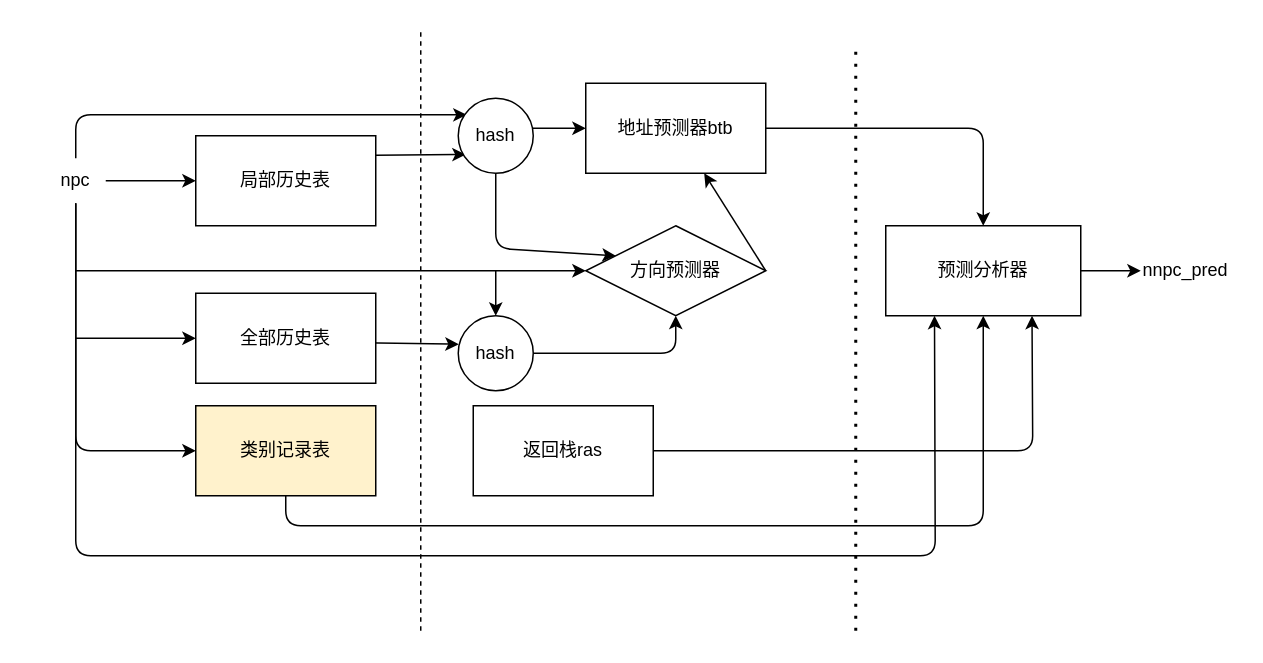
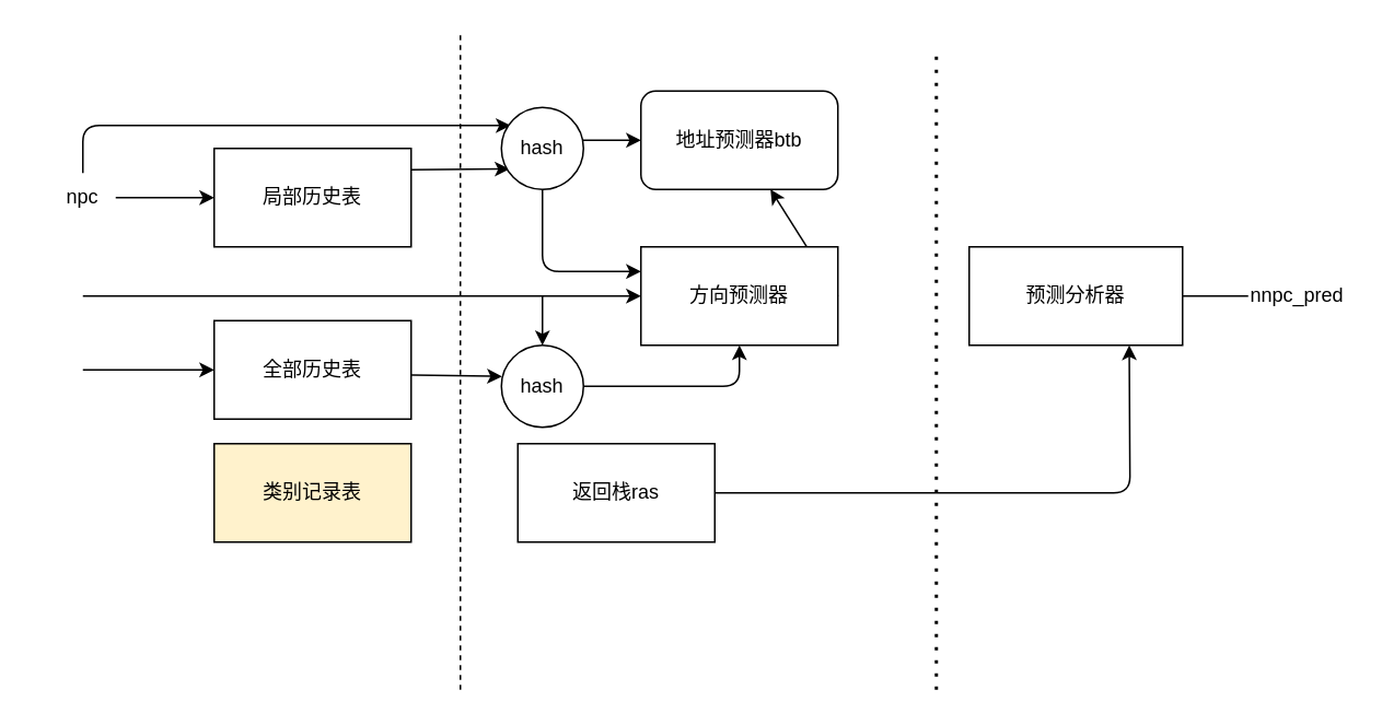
- <mxCell id="5" value="地址预测器btb" style="rounded=0;whiteSpace=wrap;html=1;" parent="1" vertex="1"><mxGeometry x="390" y="55" width="120" height="60" as="geometry" /></mxCell>
+ <mxCell id="5" value="地址预测器btb" style="whiteSpace=wrap;html=1;rounded=1;" parent="1" vertex="1"><mxGeometry x="390" y="55" width="120" height="60" as="geometry" /></mxCell>
- <mxCell id="4" style="edgeStyle=none;html=1;exitX=1;exitY=0.5;exitDx=0;exitDy=0;entryX=0.5;entryY=0;entryDx=0;entryDy=0;" parent="1" source="5" target="21" edge="1"><mxGeometry relative="1" as="geometry"><Array as="points"><mxPoint x="655" y="85" /></Array></mxGeometry></mxCell>
- <mxCell id="7" value="方向预测器" style="rhombus;whiteSpace=wrap;html=1;" parent="1" vertex="1"><mxGeometry x="390" y="150" width="120" height="60" as="geometry" /></mxCell>
+ <mxCell id="7" value="方向预测器" style="rounded=0;whiteSpace=wrap;html=1;" parent="1" vertex="1"><mxGeometry x="390" y="150" width="120" height="60" as="geometry" /></mxCell>
- <mxCell id="20" style="edgeStyle=none;html=1;entryX=0;entryY=0.5;entryDx=0;entryDy=0;" parent="1" source="21" target="19" edge="1"><mxGeometry relative="1" as="geometry"><mxPoint x="687.5" y="95" as="sourcePoint" /></mxGeometry></mxCell>
+ <mxCell id="20" style="edgeStyle=none;html=1;entryX=0;entryY=0.5;entryDx=0;entryDy=0;endArrow=none;" parent="1" source="21" target="19" edge="1"><mxGeometry relative="1" as="geometry"><mxPoint x="687.5" y="95" as="sourcePoint" /></mxGeometry></mxCell>
- <mxCell id="13" style="edgeStyle=none;html=1;exitX=0.5;exitY=1;exitDx=0;exitDy=0;entryX=0;entryY=0.5;entryDx=0;entryDy=0;" parent="1" source="16" target="11" edge="1"><mxGeometry relative="1" as="geometry"><Array as="points"><mxPoint x="50" y="300" /></Array></mxGeometry></mxCell>
- <mxCell id="10" style="edgeStyle=none;html=1;exitX=0.5;exitY=1;exitDx=0;exitDy=0;entryX=0.5;entryY=1;entryDx=0;entryDy=0;" parent="1" source="11" target="21" edge="1"><mxGeometry relative="1" as="geometry"><Array as="points"><mxPoint x="190" y="350" /><mxPoint x="655" y="350" /></Array></mxGeometry></mxCell>
- <mxCell id="15" style="edgeStyle=none;html=1;exitX=0.5;exitY=1;exitDx=0;exitDy=0;entryX=0.25;entryY=1;entryDx=0;entryDy=0;" parent="1" source="16" target="21" edge="1"><mxGeometry relative="1" as="geometry"><Array as="points"><mxPoint x="50" y="370" /><mxPoint x="623" y="370" /></Array></mxGeometry></mxCell>
